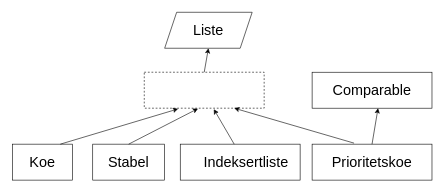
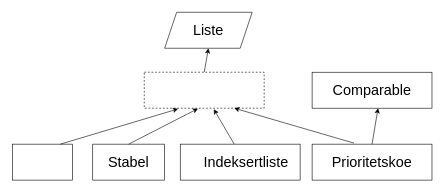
- <mxCell id="9" value="&lt;span style=&quot;font-size: 24px;&quot;&gt;Koe&lt;/span&gt;" style="text;html=1;strokeColor=none;fillColor=none;align=center;verticalAlign=middle;whiteSpace=wrap;rounded=0;" parent="1" vertex="1"><mxGeometry x="40" y="255" width="60" height="30" as="geometry" /></mxCell>
